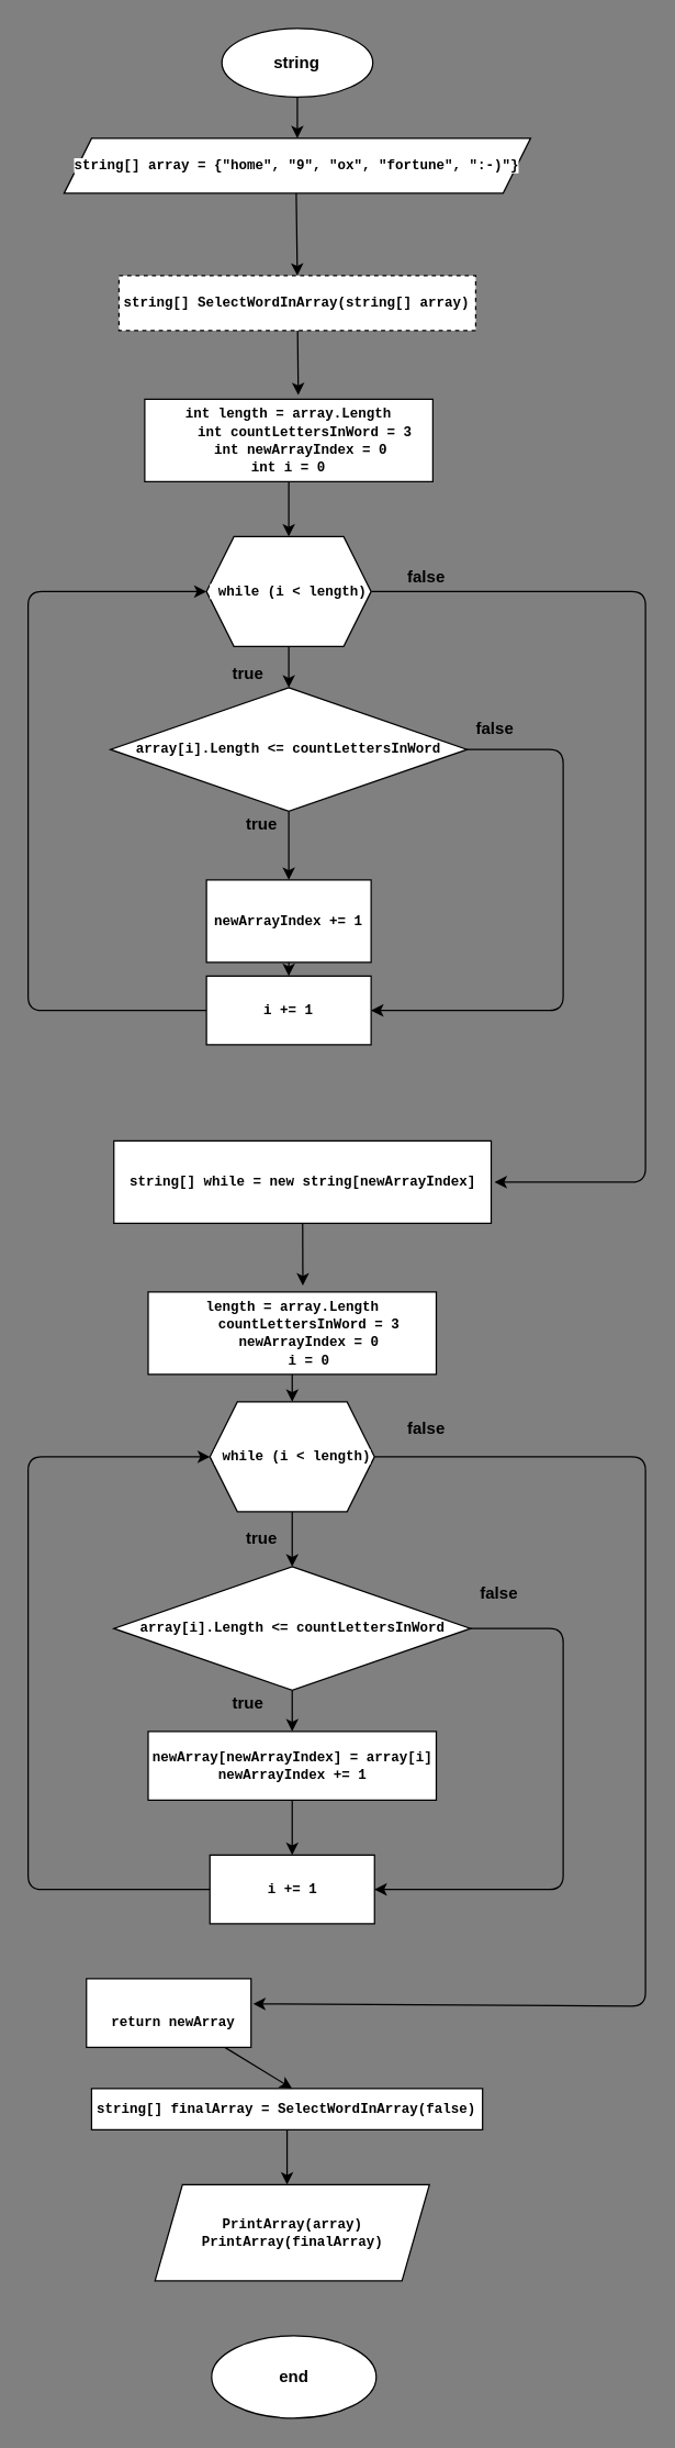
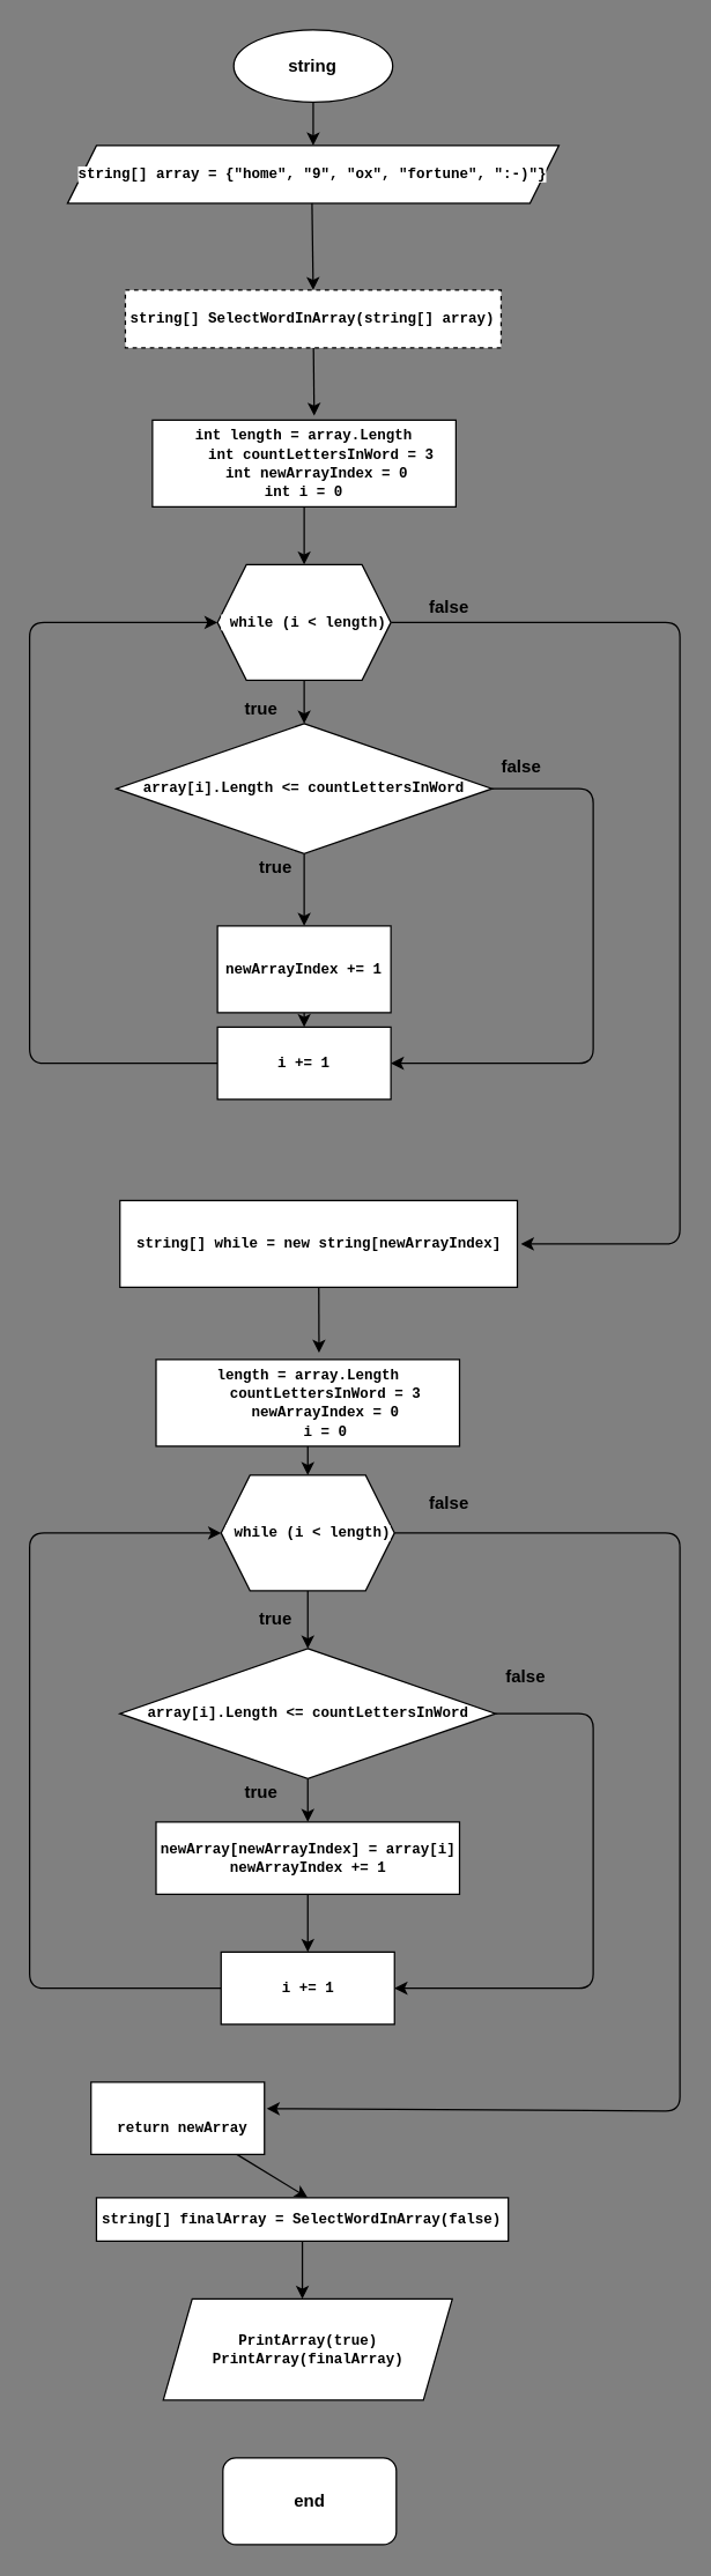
- <mxCell id="40" value="&lt;div style=&quot;font-family: &amp;#34;consolas&amp;#34; , &amp;#34;courier new&amp;#34; , monospace ; font-size: 10px ; line-height: 13px&quot;&gt;&lt;span style=&quot;font-family: &amp;#34;consolas&amp;#34; , &amp;#34;courier new&amp;#34; , monospace ; background-color: rgb(255 , 255 , 255)&quot;&gt;&lt;font&gt;&lt;b&gt;PrintArray(array)&lt;/b&gt;&lt;/font&gt;&lt;/span&gt;&lt;/div&gt;&lt;div style=&quot;font-family: &amp;#34;consolas&amp;#34; , &amp;#34;courier new&amp;#34; , monospace ; font-size: 10px ; line-height: 13px&quot;&gt;&lt;span style=&quot;font-family: &amp;#34;consolas&amp;#34; , &amp;#34;courier new&amp;#34; , monospace ; background-color: rgb(255 , 255 , 255)&quot;&gt;&lt;font&gt;&lt;b&gt;PrintArray(finalArray)&lt;/b&gt;&lt;/font&gt;&lt;/span&gt;&lt;br&gt;&lt;/div&gt;" style="shape=parallelogram;perimeter=parallelogramPerimeter;whiteSpace=wrap;html=1;fixedSize=1;rounded=0;fontColor=#000000;" parent="1" vertex="1"><mxGeometry x="112.5" y="1590" width="200" height="70" as="geometry" /></mxCell>
+ <mxCell id="40" value="&lt;div style=&quot;font-family: &amp;#34;consolas&amp;#34; , &amp;#34;courier new&amp;#34; , monospace ; font-size: 10px ; line-height: 13px&quot;&gt;&lt;span style=&quot;font-family: &amp;#34;consolas&amp;#34; , &amp;#34;courier new&amp;#34; , monospace ; background-color: rgb(255 , 255 , 255)&quot;&gt;&lt;font&gt;&lt;b&gt;PrintArray(true)&lt;/b&gt;&lt;/font&gt;&lt;/span&gt;&lt;/div&gt;&lt;div style=&quot;font-family: &amp;#34;consolas&amp;#34; , &amp;#34;courier new&amp;#34; , monospace ; font-size: 10px ; line-height: 13px&quot;&gt;&lt;span style=&quot;font-family: &amp;#34;consolas&amp;#34; , &amp;#34;courier new&amp;#34; , monospace ; background-color: rgb(255 , 255 , 255)&quot;&gt;&lt;font&gt;&lt;b&gt;PrintArray(finalArray)&lt;/b&gt;&lt;/font&gt;&lt;/span&gt;&lt;br&gt;&lt;/div&gt;" style="shape=parallelogram;perimeter=parallelogramPerimeter;whiteSpace=wrap;html=1;fixedSize=1;rounded=0;fontColor=#000000;" parent="1" vertex="1"><mxGeometry x="112.5" y="1590" width="200" height="70" as="geometry" /></mxCell>
- <mxCell id="41" value="&lt;font style=&quot;background-color: rgb(255 , 255 , 255)&quot;&gt;&lt;b&gt;end&lt;/b&gt;&lt;/font&gt;" style="ellipse;whiteSpace=wrap;html=1;rounded=0;fontColor=#000000;" parent="1" vertex="1"><mxGeometry x="153.75" y="1700" width="120" height="60" as="geometry" /></mxCell>
+ <mxCell id="41" value="&lt;font style=&quot;background-color: rgb(255 , 255 , 255)&quot;&gt;&lt;b&gt;end&lt;/b&gt;&lt;/font&gt;" style="whiteSpace=wrap;html=1;fontColor=#000000;rounded=1;" parent="1" vertex="1"><mxGeometry x="153.75" y="1700" width="120" height="60" as="geometry" /></mxCell>
